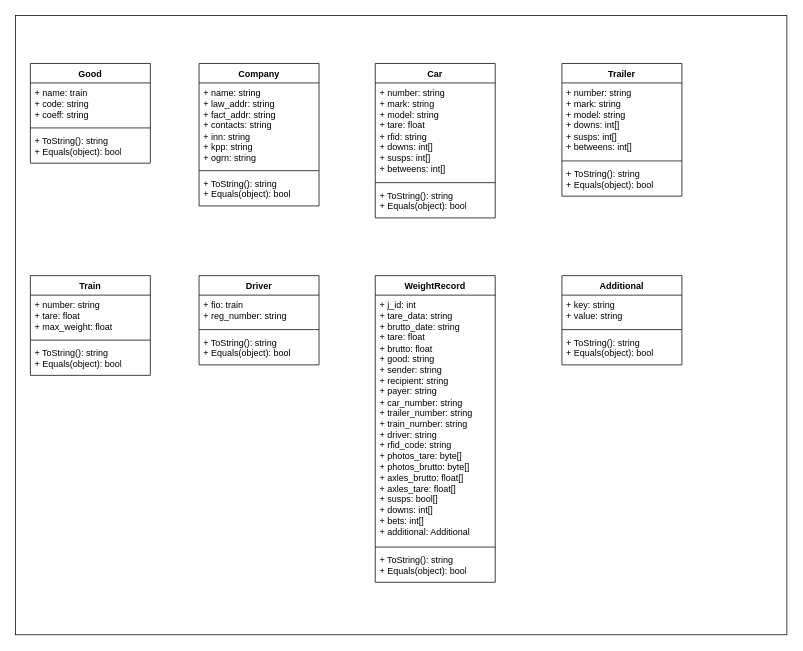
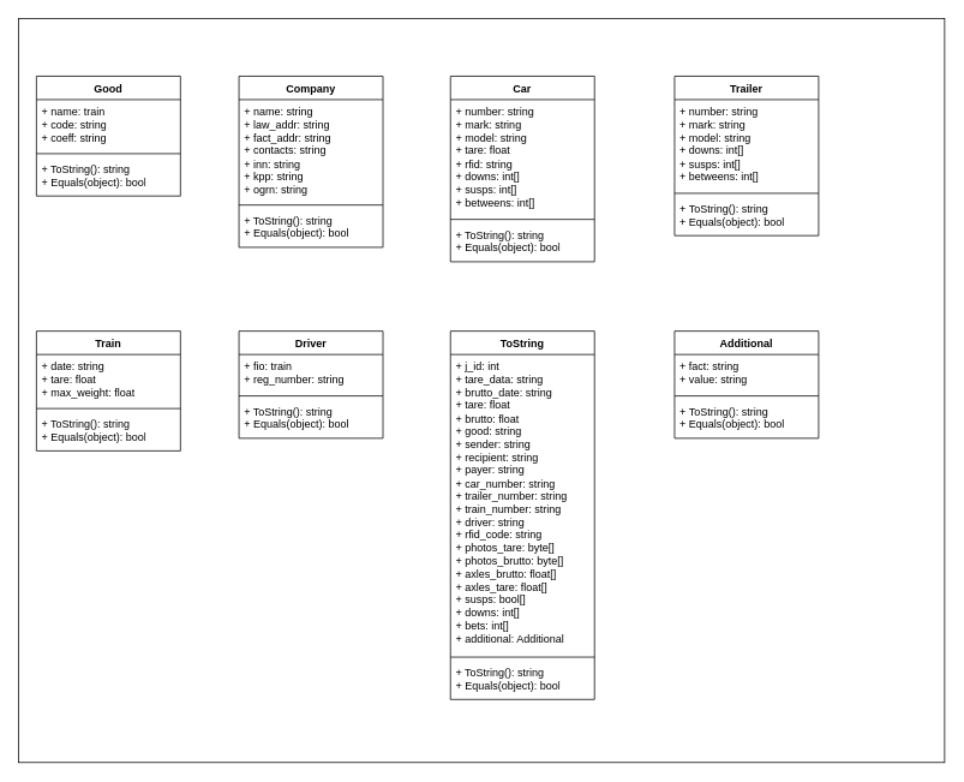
- <mxCell id="27" value="WeightRecord" style="swimlane;fontStyle=1;align=center;verticalAlign=top;childLayout=stackLayout;horizontal=1;startSize=26;horizontalStack=0;resizeParent=1;resizeParentMax=0;resizeLast=0;collapsible=1;marginBottom=0;whiteSpace=wrap;html=1;" vertex="1" parent="1"><mxGeometry x="500" y="367" width="160" height="409" as="geometry" /></mxCell>
+ <mxCell id="27" value="ToString" style="swimlane;fontStyle=1;align=center;verticalAlign=top;childLayout=stackLayout;horizontal=1;startSize=26;horizontalStack=0;resizeParent=1;resizeParentMax=0;resizeLast=0;collapsible=1;marginBottom=0;whiteSpace=wrap;html=1;" vertex="1" parent="1"><mxGeometry x="500" y="367" width="160" height="409" as="geometry" /></mxCell>
- <mxCell id="32" value="+ key: string&lt;br&gt;+ value: string" style="text;strokeColor=none;fillColor=none;align=left;verticalAlign=top;spacingLeft=4;spacingRight=4;overflow=hidden;rotatable=0;points=[[0,0.5],[1,0.5]];portConstraint=eastwest;whiteSpace=wrap;html=1;" vertex="1" parent="31"><mxGeometry y="26" width="160" height="42" as="geometry" /></mxCell>
+ <mxCell id="32" value="+ fact: string&lt;br&gt;+ value: string" style="text;strokeColor=none;fillColor=none;align=left;verticalAlign=top;spacingLeft=4;spacingRight=4;overflow=hidden;rotatable=0;points=[[0,0.5],[1,0.5]];portConstraint=eastwest;whiteSpace=wrap;html=1;" vertex="1" parent="31"><mxGeometry y="26" width="160" height="42" as="geometry" /></mxCell>
- <mxCell id="20" value="+ number: string&lt;br&gt;+ tare: float&lt;br&gt;+ max_weight: float" style="text;strokeColor=none;fillColor=none;align=left;verticalAlign=top;spacingLeft=4;spacingRight=4;overflow=hidden;rotatable=0;points=[[0,0.5],[1,0.5]];portConstraint=eastwest;whiteSpace=wrap;html=1;" vertex="1" parent="19"><mxGeometry y="26" width="160" height="56" as="geometry" /></mxCell>
+ <mxCell id="20" value="+ date: string&lt;br&gt;+ tare: float&lt;br&gt;+ max_weight: float" style="text;strokeColor=none;fillColor=none;align=left;verticalAlign=top;spacingLeft=4;spacingRight=4;overflow=hidden;rotatable=0;points=[[0,0.5],[1,0.5]];portConstraint=eastwest;whiteSpace=wrap;html=1;" vertex="1" parent="19"><mxGeometry y="26" width="160" height="56" as="geometry" /></mxCell>
